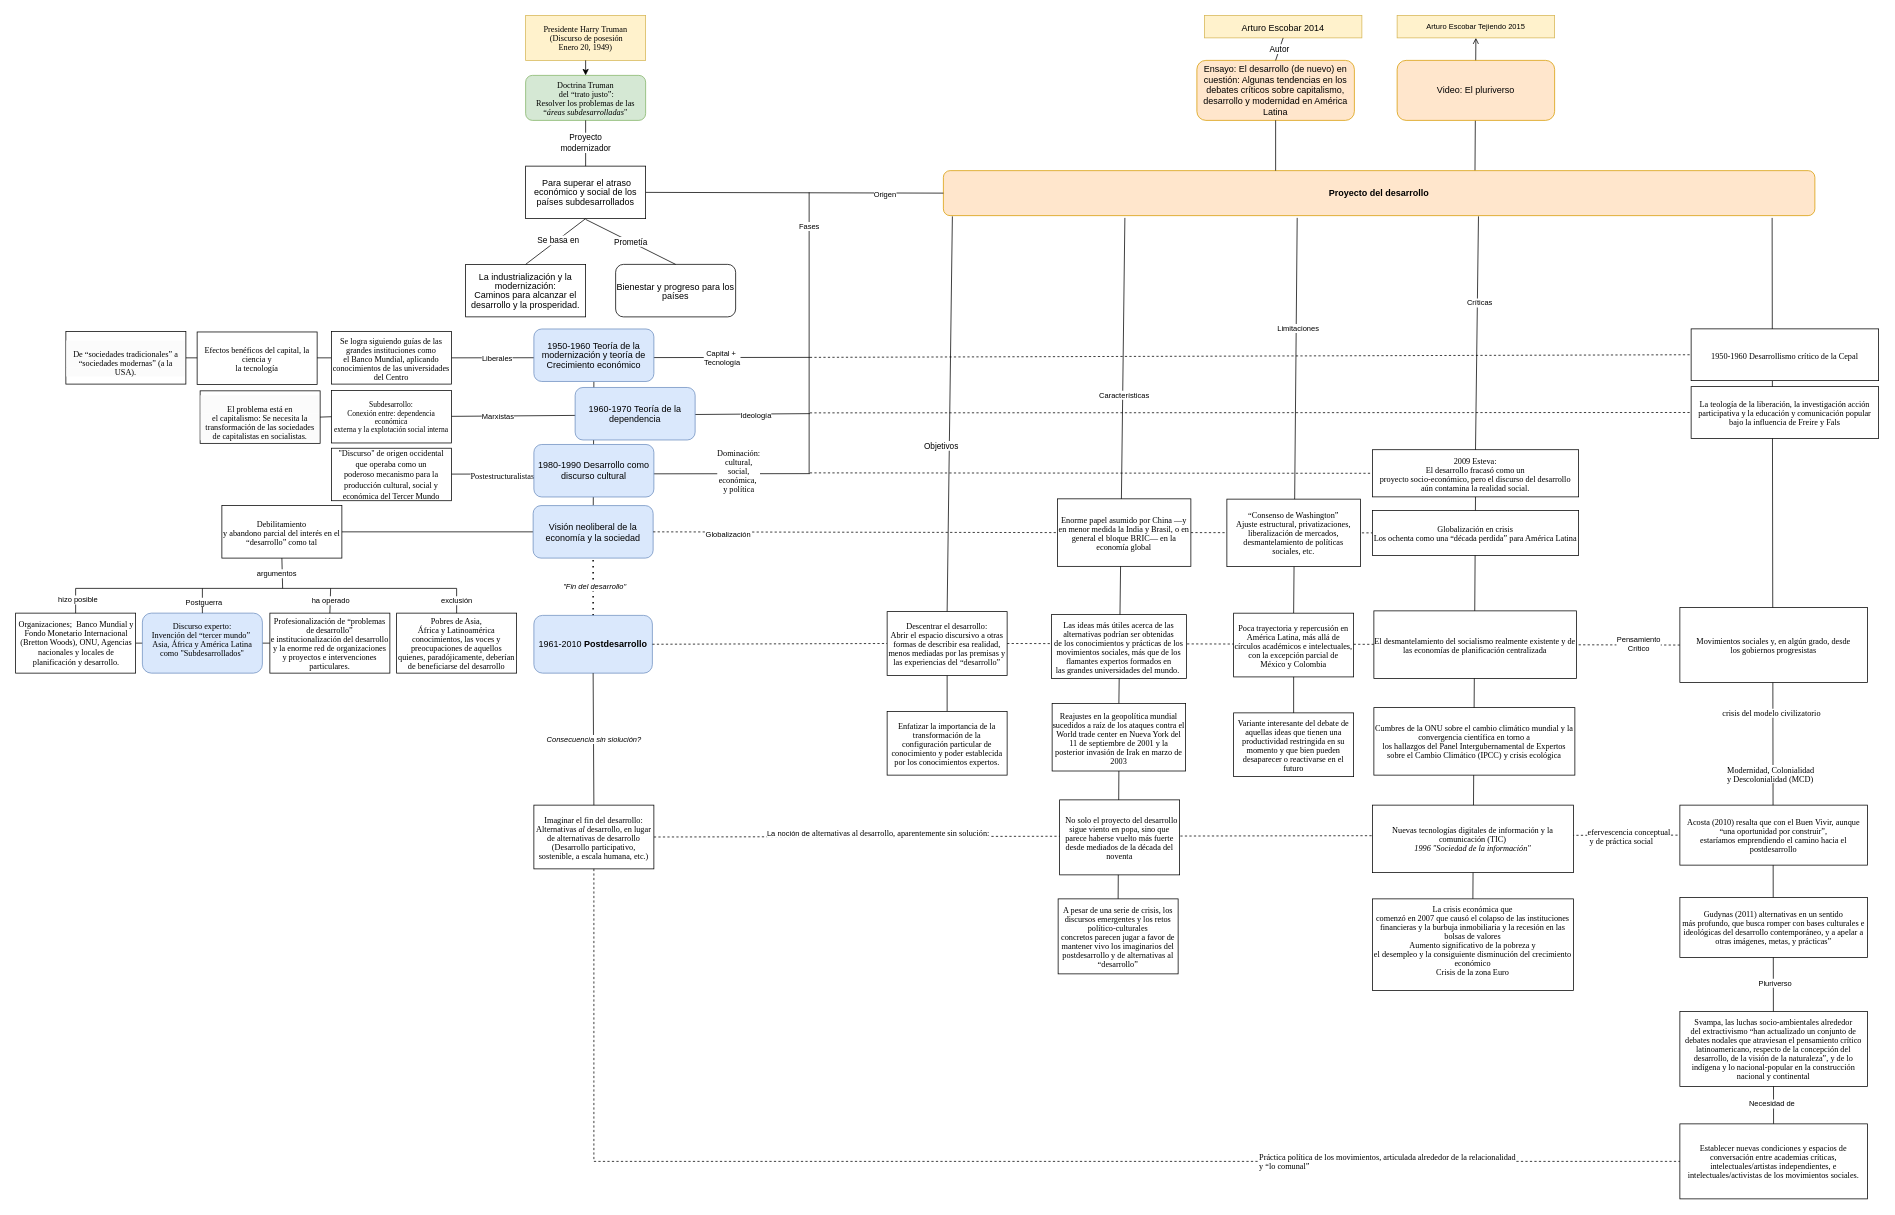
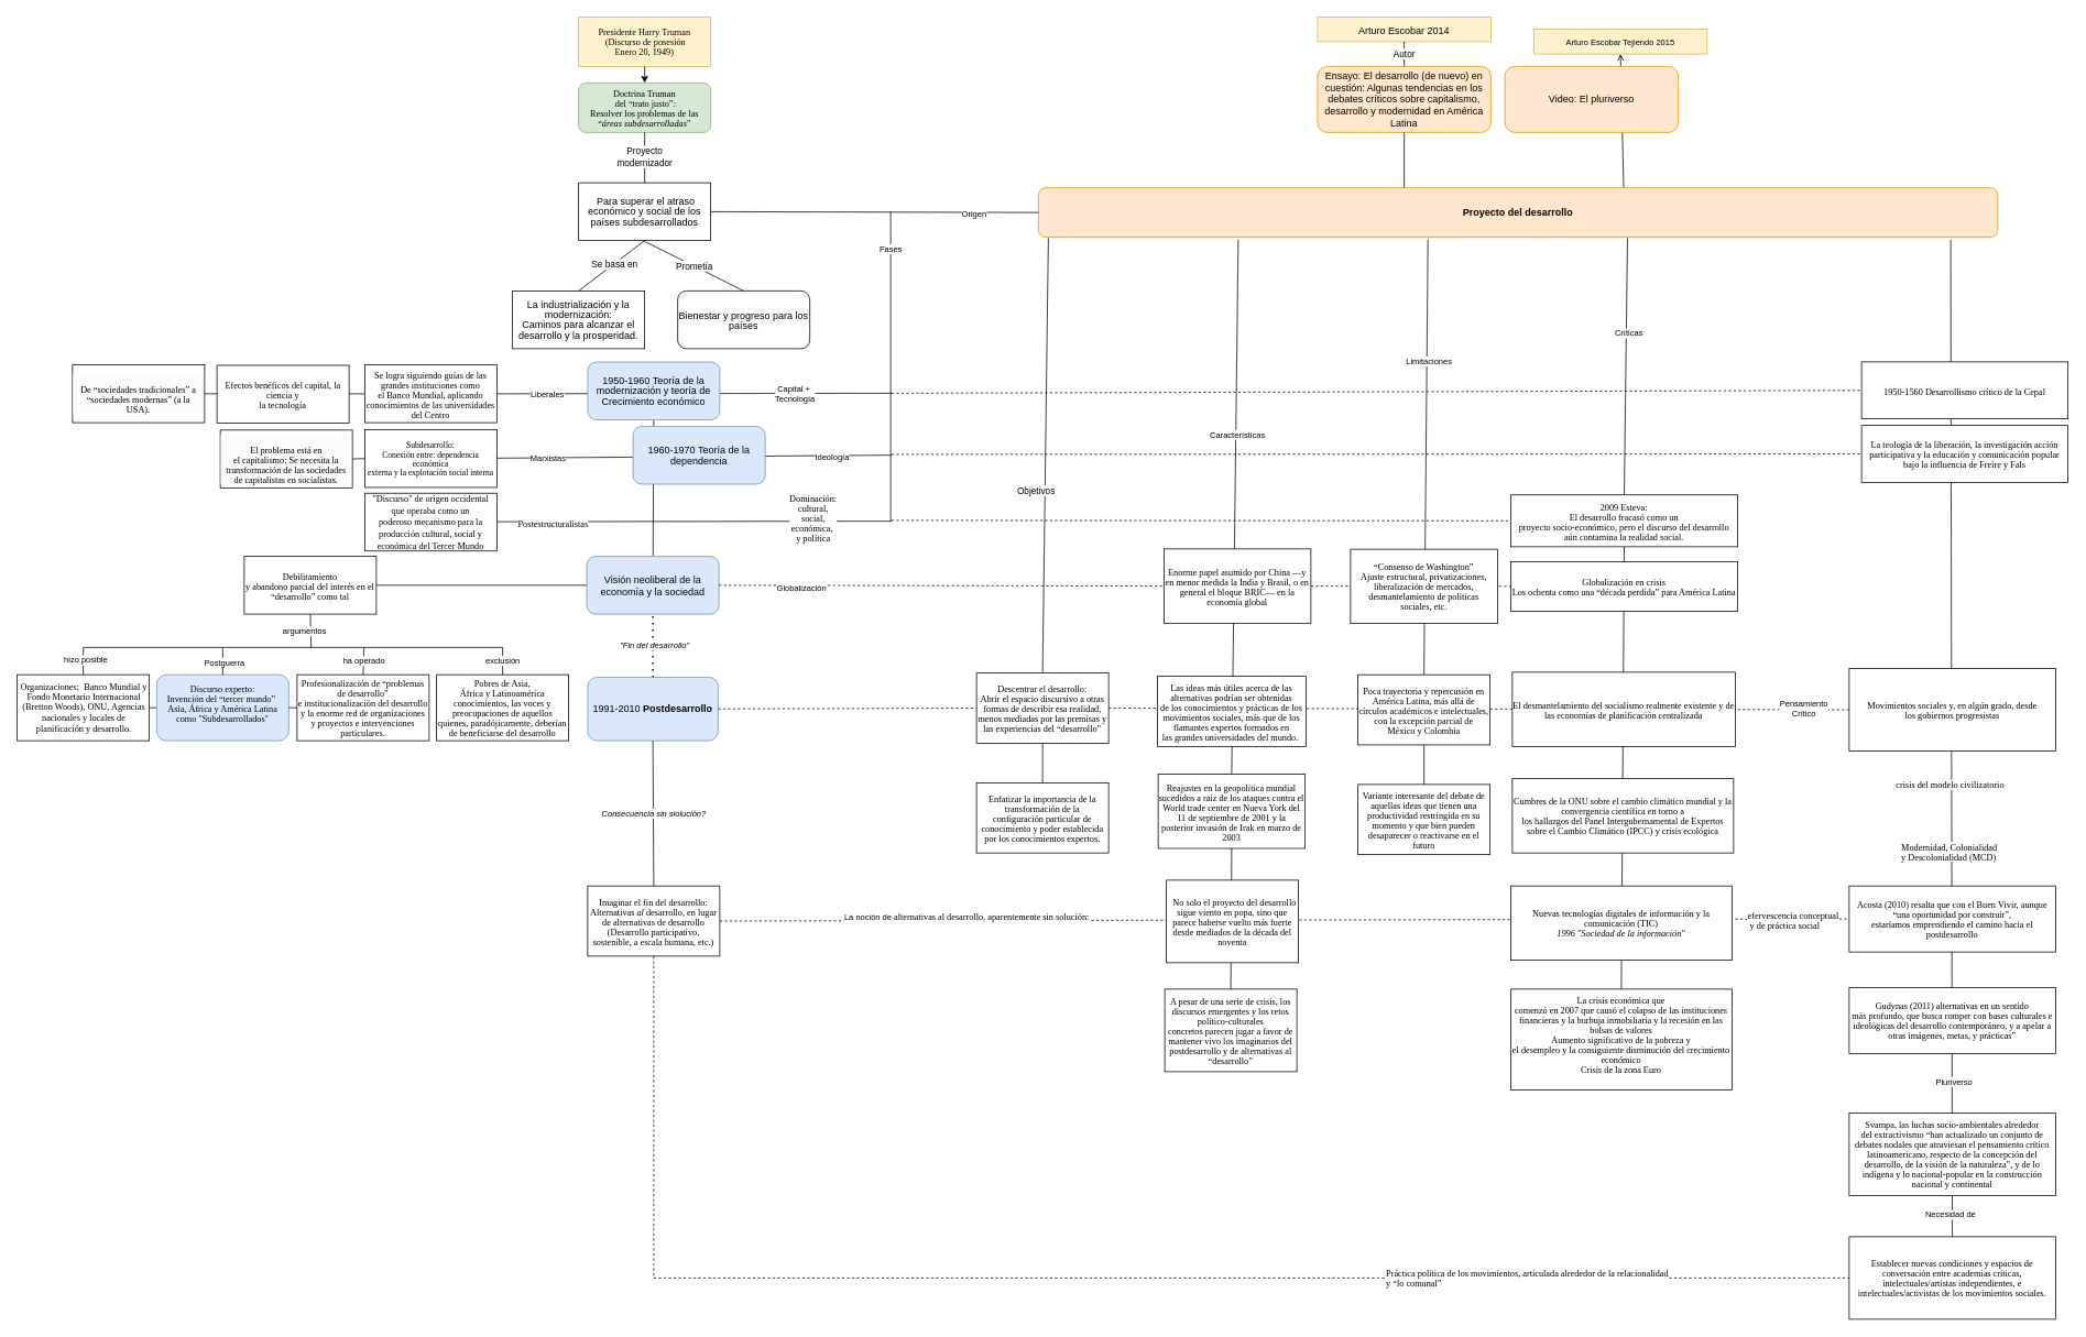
- <mxCell id="36" value="Arturo Escobar 2014&lt;span style=&quot;font-size: medium; text-align: start;&quot;&gt;&lt;/span&gt;" style="rounded=0;whiteSpace=wrap;html=1;fillColor=#fff2cc;strokeColor=#d6b656;" parent="1" vertex="1"><mxGeometry x="1605" y="20" width="210" height="30" as="geometry" /></mxCell>
+ <mxCell id="36" value="Arturo Escobar 2014&lt;span style=&quot;font-size: medium; text-align: start;&quot;&gt;&lt;/span&gt;" style="rounded=0;whiteSpace=wrap;html=1;fillColor=#fff2cc;strokeColor=#d6b656;" parent="1" vertex="1"><mxGeometry x="1595" y="20" width="210" height="30" as="geometry" /></mxCell>
- <mxCell id="122" value="&lt;p style=&quot;margin: 0px; font-variant-numeric: normal; font-variant-east-asian: normal; font-stretch: normal; font-size: 10px; line-height: normal; text-align: start;&quot; class=&quot;p1&quot;&gt;Arturo Escobar Tejiendo 2015&lt;/p&gt;" style="rounded=0;whiteSpace=wrap;html=1;fillColor=#fff2cc;strokeColor=#d6b656;" vertex="1" parent="1"><mxGeometry x="1862" y="20" width="210" height="30" as="geometry" /></mxCell>
+ <mxCell id="122" value="&lt;p style=&quot;margin: 0px; font-variant-numeric: normal; font-variant-east-asian: normal; font-stretch: normal; font-size: 10px; line-height: normal; text-align: start;&quot; class=&quot;p1&quot;&gt;Arturo Escobar Tejiendo 2015&lt;/p&gt;" style="rounded=0;whiteSpace=wrap;html=1;fillColor=#fff2cc;strokeColor=#d6b656;" vertex="1" parent="1"><mxGeometry x="1857" y="35" width="210" height="30" as="geometry" /></mxCell>
- <mxCell id="121" value="Video: El pluriverso" style="rounded=1;whiteSpace=wrap;html=1;fillColor=#ffe6cc;strokeColor=#d79b00;" vertex="1" parent="1"><mxGeometry x="1862" y="80" width="210" height="80" as="geometry" /></mxCell>
+ <mxCell id="121" value="Video: El pluriverso" style="rounded=1;whiteSpace=wrap;html=1;fillColor=#ffe6cc;strokeColor=#d79b00;" vertex="1" parent="1"><mxGeometry x="1822" y="80" width="210" height="80" as="geometry" /></mxCell>
- <mxCell id="112" value="&lt;p style=&quot;border-color: var(--border-color); color: rgb(0, 0, 0); font: 400 11px Times; letter-spacing: normal; orphans: 2; text-align: center; text-indent: 0px; text-transform: none; widows: 2; word-spacing: 0px; -webkit-text-stroke-width: 0px; background-color: rgb(251, 251, 251); text-decoration-thickness: initial; text-decoration-style: initial; text-decoration-color: initial; margin: 0px;&quot; class=&quot;p1&quot;&gt;&lt;/p&gt;&lt;p style=&quot;margin: 0px; font-variant-numeric: normal; font-variant-east-asian: normal; font-stretch: normal; font-size: 11px; line-height: normal; font-family: Times; text-align: start;&quot; class=&quot;p1&quot;&gt;1950-1960 Desarrollismo crítico de la Cepal&lt;/p&gt;" style="rounded=0;whiteSpace=wrap;html=1;" vertex="1" parent="1"><mxGeometry x="2254" y="438" width="250" height="69" as="geometry" /></mxCell>
+ <mxCell id="112" value="&lt;p style=&quot;border-color: var(--border-color); color: rgb(0, 0, 0); font: 400 11px Times; letter-spacing: normal; orphans: 2; text-align: center; text-indent: 0px; text-transform: none; widows: 2; word-spacing: 0px; -webkit-text-stroke-width: 0px; background-color: rgb(251, 251, 251); text-decoration-thickness: initial; text-decoration-style: initial; text-decoration-color: initial; margin: 0px;&quot; class=&quot;p1&quot;&gt;&lt;/p&gt;&lt;p style=&quot;margin: 0px; font-variant-numeric: normal; font-variant-east-asian: normal; font-stretch: normal; font-size: 11px; line-height: normal; font-family: Times; text-align: start;&quot; class=&quot;p1&quot;&gt;1950-1560 Desarrollismo crítico de la Cepal&lt;/p&gt;" style="rounded=0;whiteSpace=wrap;html=1;" vertex="1" parent="1"><mxGeometry x="2254" y="438" width="250" height="69" as="geometry" /></mxCell>
- <mxCell id="56" value="1980-1990 Desarrollo como discurso cultural" style="rounded=1;whiteSpace=wrap;html=1;fillColor=#dae8fc;strokeColor=#6c8ebf;" parent="1" vertex="1"><mxGeometry x="711" y="592.13" width="160" height="70" as="geometry" /></mxCell>
- <mxCell id="101" value="1961-2010&lt;b&gt; Postdesarrollo&lt;/b&gt;" style="rounded=1;whiteSpace=wrap;html=1;fillColor=#dae8fc;strokeColor=#6c8ebf;" vertex="1" parent="1"><mxGeometry x="711" y="820" width="158" height="77" as="geometry" /></mxCell>
+ <mxCell id="101" value="1991-2010&lt;b&gt; Postdesarrollo&lt;/b&gt;" style="rounded=1;whiteSpace=wrap;html=1;fillColor=#dae8fc;strokeColor=#6c8ebf;" vertex="1" parent="1"><mxGeometry x="711" y="820" width="158" height="77" as="geometry" /></mxCell>
